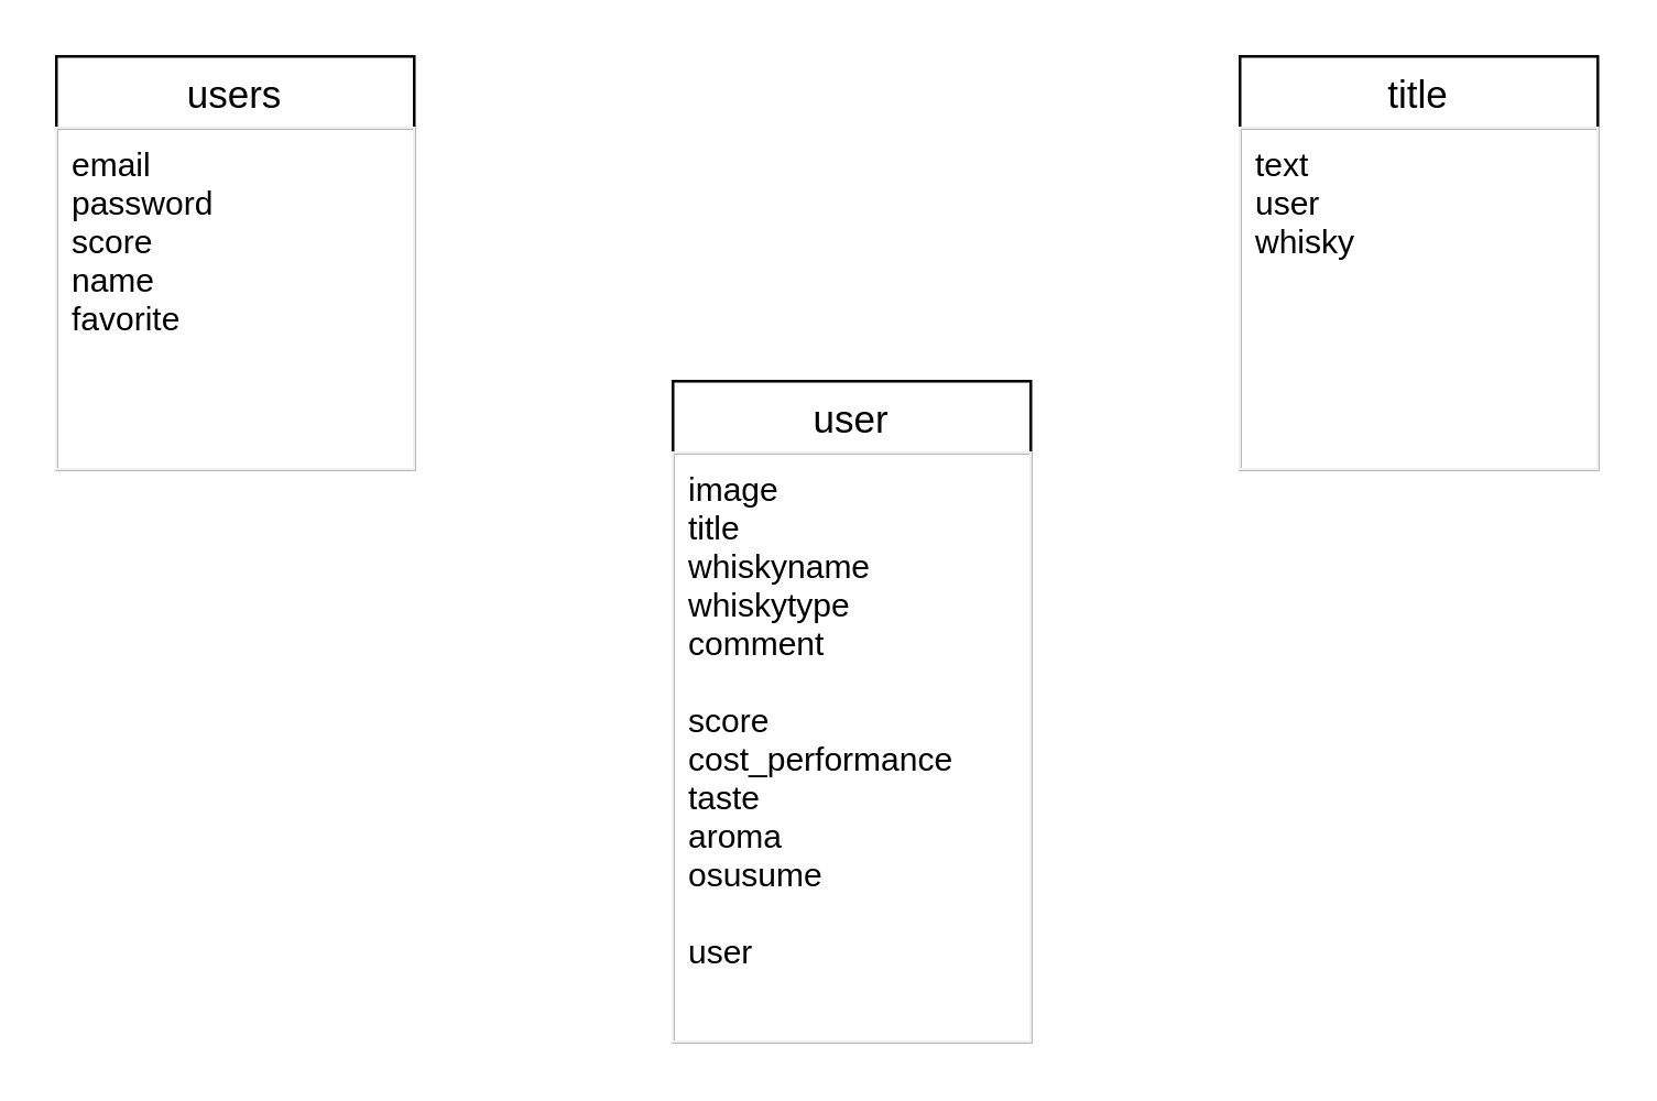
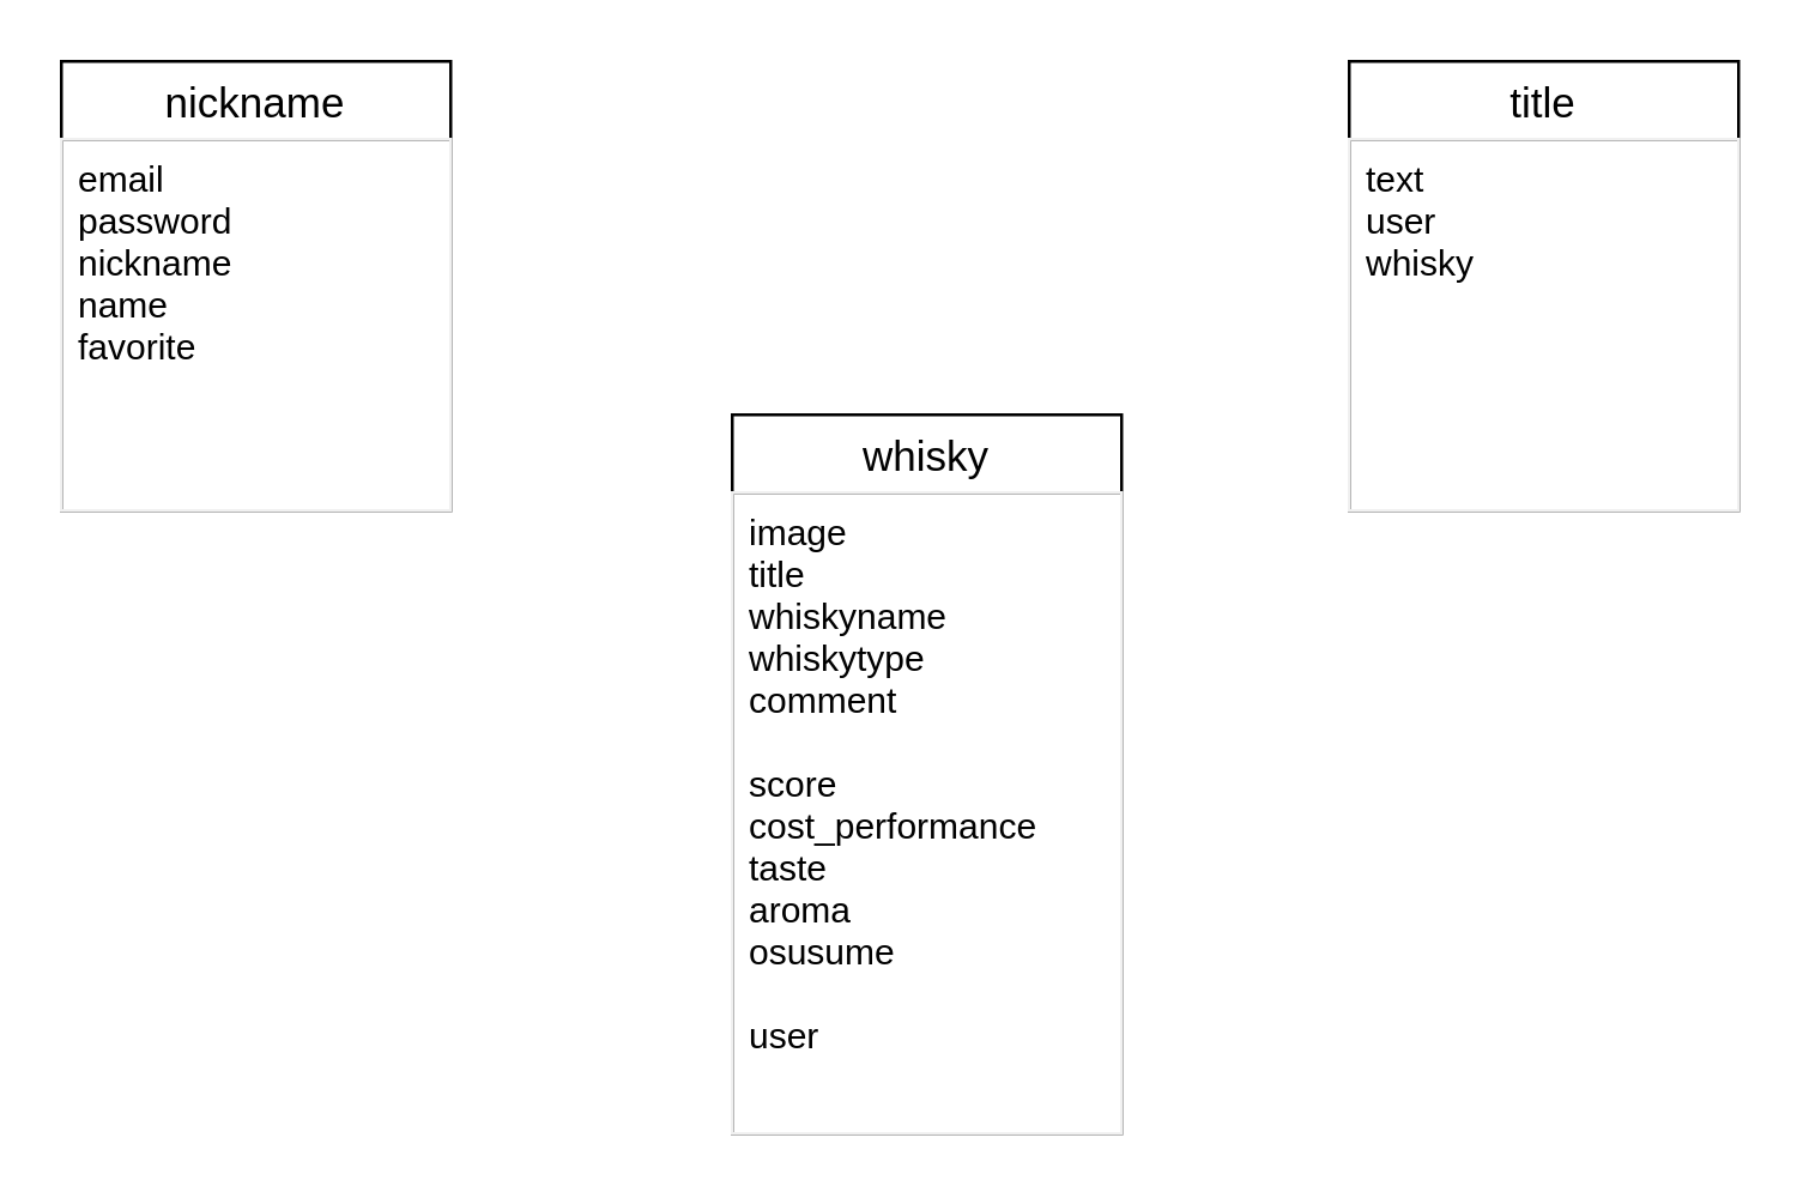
- <mxCell id="2" value="users" style="swimlane;fontStyle=0;childLayout=stackLayout;horizontal=1;startSize=26;horizontalStack=0;resizeParent=1;resizeParentMax=0;resizeLast=0;collapsible=1;marginBottom=0;align=center;fontSize=14;" vertex="1" parent="1"><mxGeometry x="20" y="20" width="130" height="150" as="geometry" /></mxCell>
+ <mxCell id="2" value="nickname" style="swimlane;fontStyle=0;childLayout=stackLayout;horizontal=1;startSize=26;horizontalStack=0;resizeParent=1;resizeParentMax=0;resizeLast=0;collapsible=1;marginBottom=0;align=center;fontSize=14;" vertex="1" parent="1"><mxGeometry x="20" y="20" width="130" height="150" as="geometry" /></mxCell>
- <mxCell id="3" value="email &#10;password&#10;score&#10;name&#10;favorite&#10;" style="text;fillColor=none;spacingLeft=4;spacingRight=4;overflow=hidden;rotatable=0;points=[[0,0.5],[1,0.5]];portConstraint=eastwest;fontSize=12;strokeColor=#f0f0f0;" vertex="1" parent="2"><mxGeometry y="26" width="130" height="124" as="geometry" /></mxCell>
+ <mxCell id="3" value="email &#10;password&#10;nickname&#10;name&#10;favorite&#10;" style="text;fillColor=none;spacingLeft=4;spacingRight=4;overflow=hidden;rotatable=0;points=[[0,0.5],[1,0.5]];portConstraint=eastwest;fontSize=12;strokeColor=#f0f0f0;" vertex="1" parent="2"><mxGeometry y="26" width="130" height="124" as="geometry" /></mxCell>
- <mxCell id="6" value="user" style="swimlane;fontStyle=0;childLayout=stackLayout;horizontal=1;startSize=26;horizontalStack=0;resizeParent=1;resizeParentMax=0;resizeLast=0;collapsible=1;marginBottom=0;align=center;fontSize=14;" vertex="1" parent="1"><mxGeometry x="244" y="138" width="130" height="240" as="geometry" /></mxCell>
+ <mxCell id="6" value="whisky" style="swimlane;fontStyle=0;childLayout=stackLayout;horizontal=1;startSize=26;horizontalStack=0;resizeParent=1;resizeParentMax=0;resizeLast=0;collapsible=1;marginBottom=0;align=center;fontSize=14;" vertex="1" parent="1"><mxGeometry x="244" y="138" width="130" height="240" as="geometry" /></mxCell>
